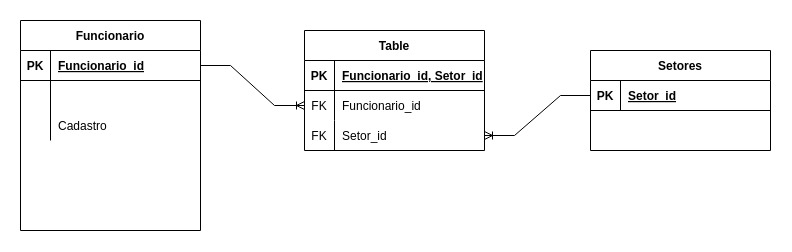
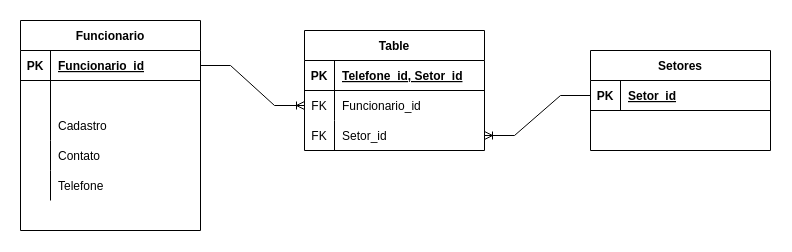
- <mxCell id="28" value="Funcionario_id, Setor_id" style="shape=partialRectangle;connectable=0;fillColor=none;top=0;left=0;bottom=0;right=0;align=left;spacingLeft=6;fontStyle=5;overflow=hidden;" vertex="1" parent="26"><mxGeometry x="30" width="150" height="30" as="geometry"><mxRectangle width="150" height="30" as="alternateBounds" /></mxGeometry></mxCell>
+ <mxCell id="28" value="Telefone_id, Setor_id" style="shape=partialRectangle;connectable=0;fillColor=none;top=0;left=0;bottom=0;right=0;align=left;spacingLeft=6;fontStyle=5;overflow=hidden;" vertex="1" parent="26"><mxGeometry x="30" width="150" height="30" as="geometry"><mxRectangle width="150" height="30" as="alternateBounds" /></mxGeometry></mxCell>
+ <mxCell id="13" value="Contato" style="shape=partialRectangle;connectable=0;fillColor=none;top=0;left=0;bottom=0;right=0;align=left;spacingLeft=6;overflow=hidden;" parent="11" vertex="1"><mxGeometry x="30" width="150" height="30" as="geometry"><mxRectangle width="150" height="30" as="alternateBounds" /></mxGeometry></mxCell>
+ <mxCell id="16" value="Telefone" style="shape=partialRectangle;connectable=0;fillColor=none;top=0;left=0;bottom=0;right=0;align=left;spacingLeft=6;overflow=hidden;" parent="14" vertex="1"><mxGeometry x="30" width="150" height="30" as="geometry"><mxRectangle width="150" height="30" as="alternateBounds" /></mxGeometry></mxCell>
